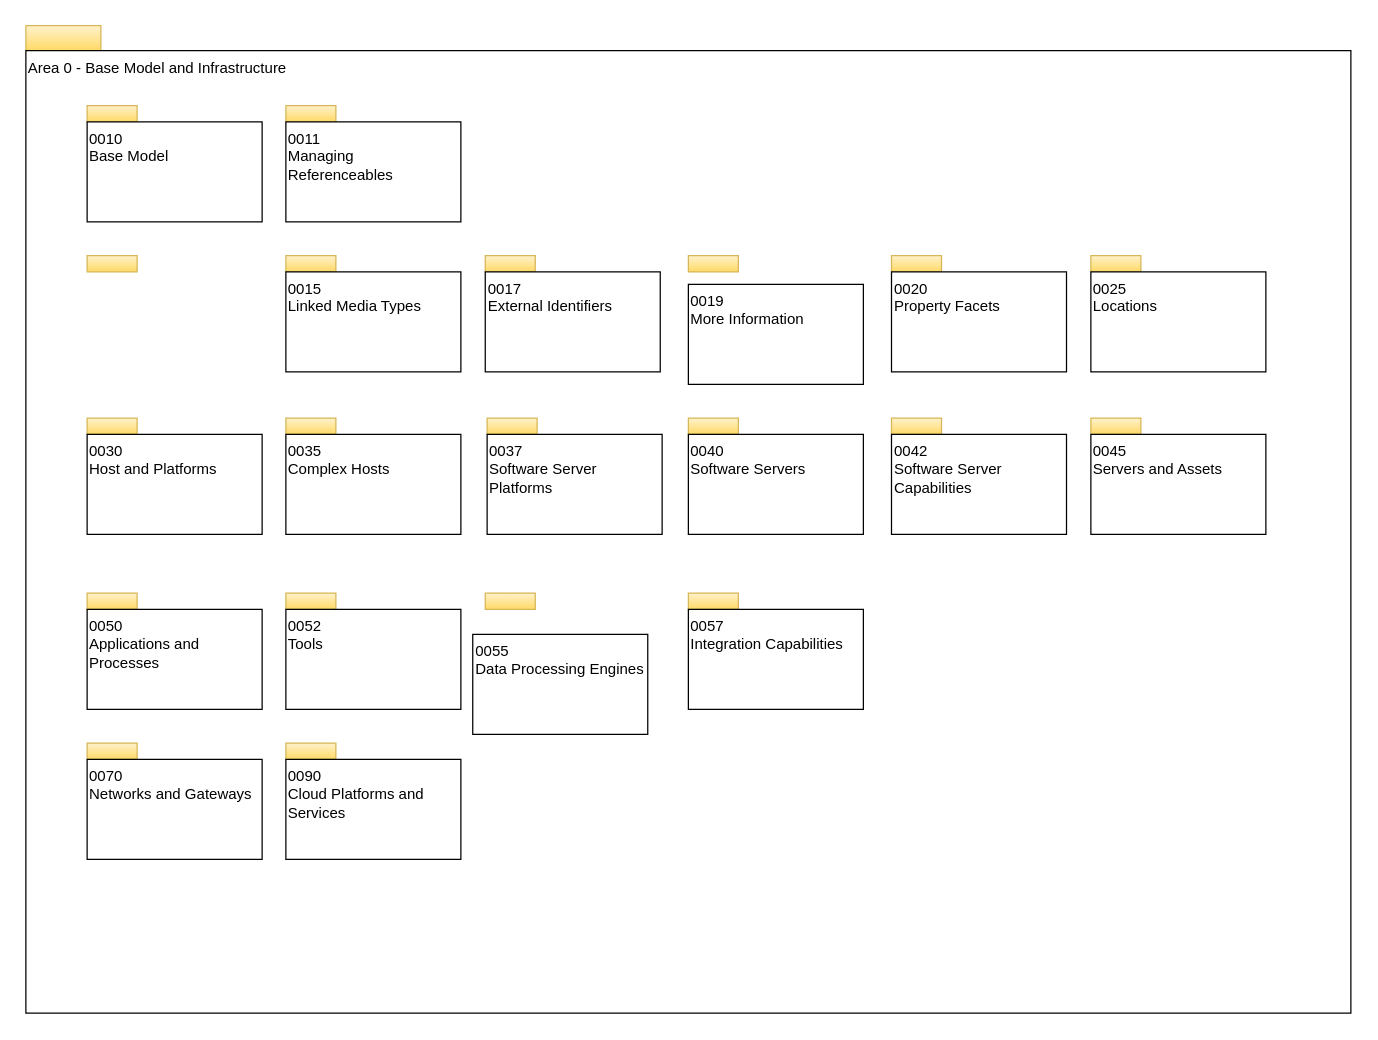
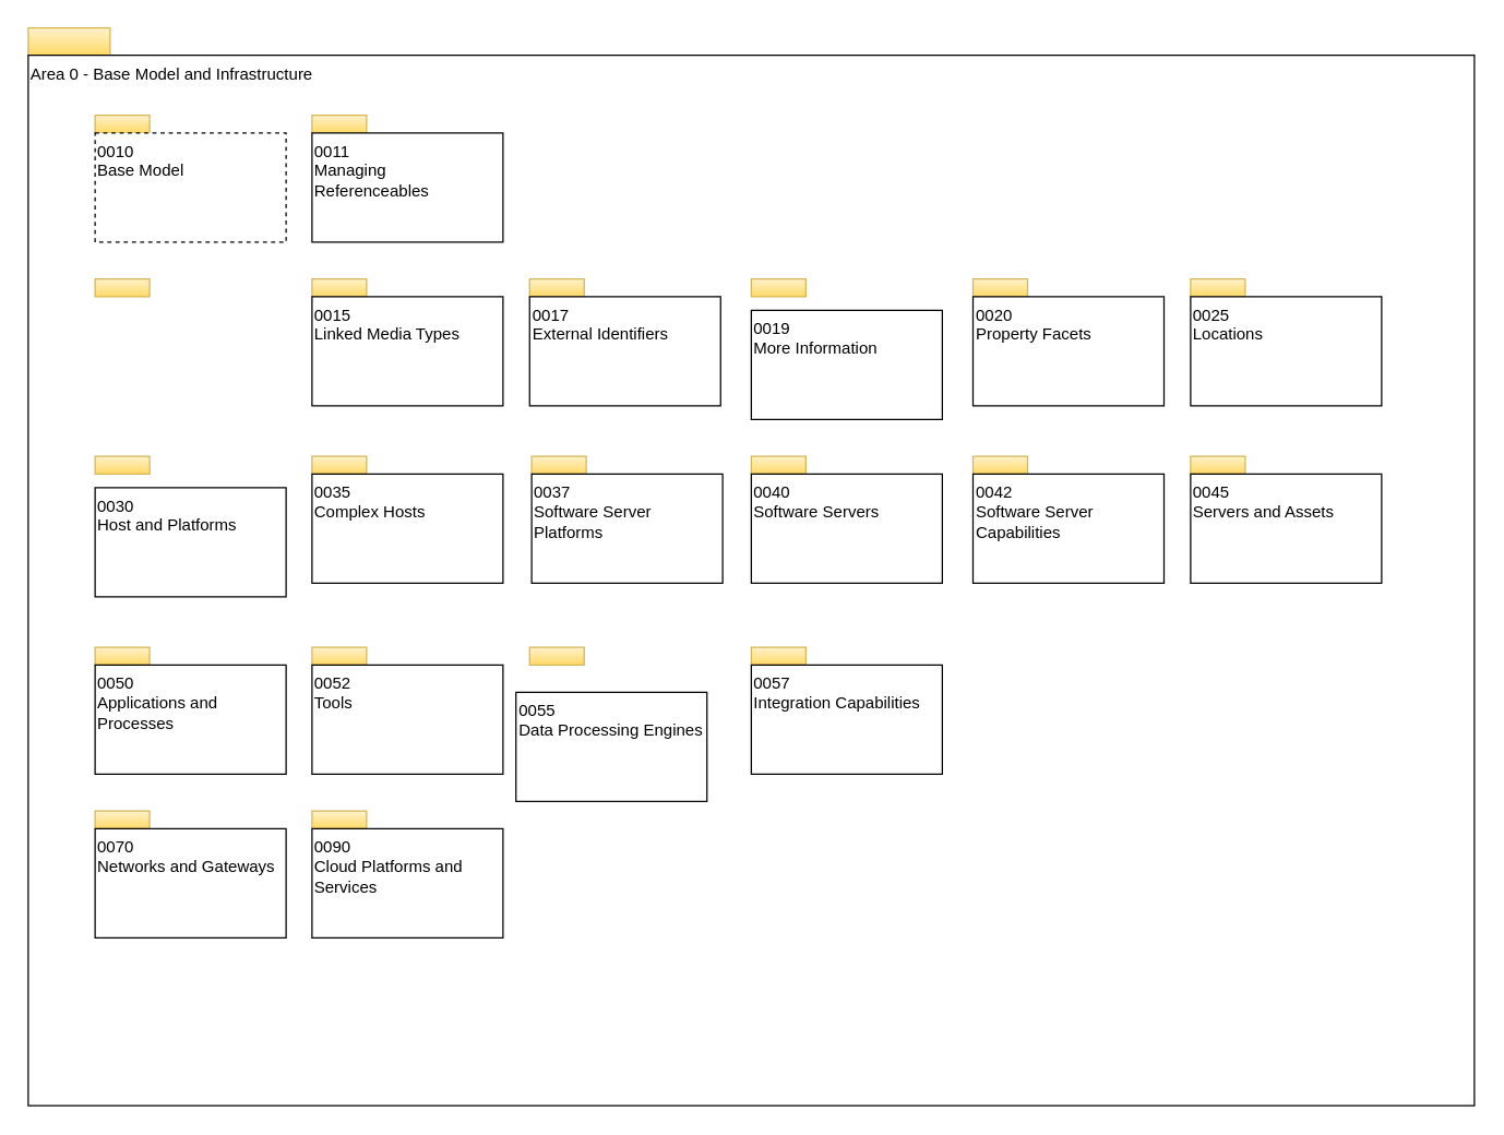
- <mxCell id="40" value="0010&lt;br&gt;Base Model" style="rounded=0;whiteSpace=wrap;html=1;align=left;verticalAlign=top;" parent="1" vertex="1"><mxGeometry x="69" y="97" width="140" height="80" as="geometry" /></mxCell>
+ <mxCell id="40" value="0010&lt;br&gt;Base Model" style="rounded=0;whiteSpace=wrap;html=1;align=left;verticalAlign=top;dashed=1;" parent="1" vertex="1"><mxGeometry x="69" y="97" width="140" height="80" as="geometry" /></mxCell>
- <mxCell id="14" value="0030&lt;br&gt;Host and Platforms&lt;br&gt;" style="rounded=0;whiteSpace=wrap;html=1;align=left;verticalAlign=top;" parent="1" vertex="1"><mxGeometry x="69" y="347" width="140" height="80" as="geometry" /></mxCell>
+ <mxCell id="14" value="0030&lt;br&gt;Host and Platforms&lt;br&gt;" style="rounded=0;whiteSpace=wrap;html=1;align=left;verticalAlign=top;" parent="1" vertex="1"><mxGeometry x="69" y="357" width="140" height="80" as="geometry" /></mxCell>
